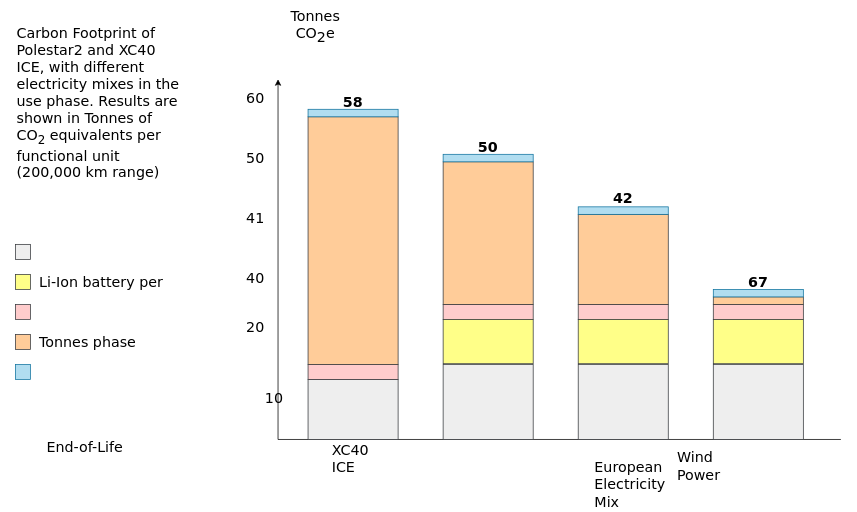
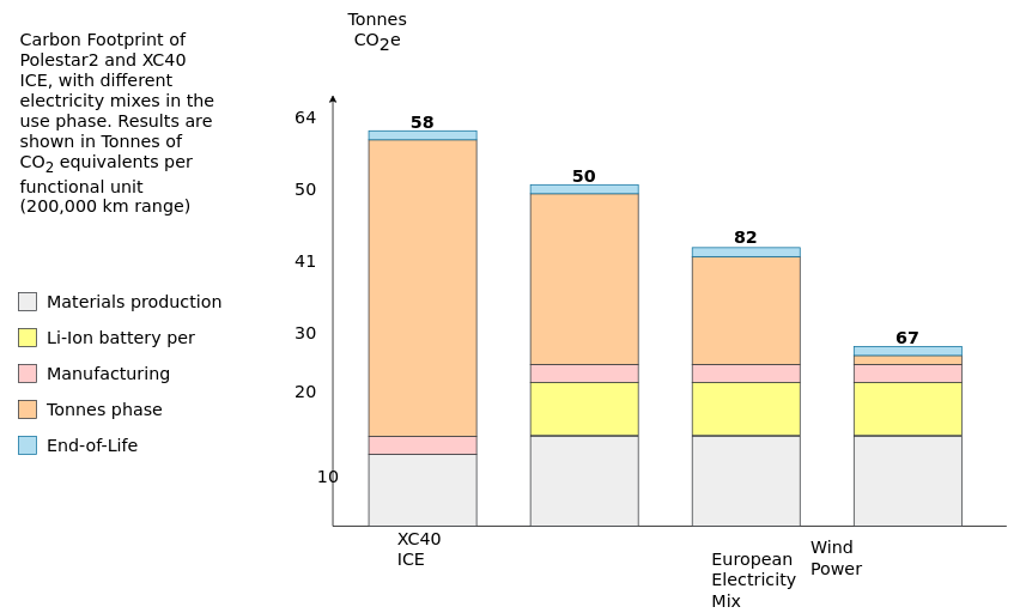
- <mxCell id="6" value="60" style="text;html=1;strokeColor=none;fillColor=none;align=center;verticalAlign=middle;whiteSpace=wrap;rounded=0;fontSize=19;fontFamily=Dejavu Sans;" parent="1" vertex="1"><mxGeometry x="310" y="115" width="60" height="30" as="geometry" /></mxCell>
+ <mxCell id="6" value="64" style="text;html=1;strokeColor=none;fillColor=none;align=center;verticalAlign=middle;whiteSpace=wrap;rounded=0;fontSize=19;fontFamily=Dejavu Sans;" parent="1" vertex="1"><mxGeometry x="310" y="115" width="60" height="30" as="geometry" /></mxCell>
- <mxCell id="37" value="42" style="text;html=1;strokeColor=none;fillColor=none;align=center;verticalAlign=middle;whiteSpace=wrap;rounded=0;fontSize=19;fontFamily=Dejavu Sans;fontStyle=1" vertex="1" parent="1"><mxGeometry x="800" y="249" width="60" height="30" as="geometry" /></mxCell>
+ <mxCell id="37" value="82" style="text;html=1;strokeColor=none;fillColor=none;align=center;verticalAlign=middle;whiteSpace=wrap;rounded=0;fontSize=19;fontFamily=Dejavu Sans;fontStyle=1" vertex="1" parent="1"><mxGeometry x="800" y="249" width="60" height="30" as="geometry" /></mxCell>
+ <mxCell id="16" value="Materials production" style="text;html=1;strokeColor=none;fillColor=none;align=left;verticalAlign=middle;whiteSpace=wrap;rounded=0;fontFamily=Dejavu Sans;fontSize=19;" parent="1" vertex="1"><mxGeometry y="320" width="240" height="30" as="geometry" x="50" /></mxCell>
- <mxCell id="9" value="40" style="text;html=1;strokeColor=none;fillColor=none;align=center;verticalAlign=middle;whiteSpace=wrap;rounded=0;fontSize=19;fontFamily=Dejavu Sans;" parent="1" vertex="1"><mxGeometry x="310" y="355" width="60" height="30" as="geometry" /></mxCell>
+ <mxCell id="9" value="30" style="text;html=1;strokeColor=none;fillColor=none;align=center;verticalAlign=middle;whiteSpace=wrap;rounded=0;fontSize=19;fontFamily=Dejavu Sans;" parent="1" vertex="1"><mxGeometry x="310" y="355" width="60" height="30" as="geometry" /></mxCell>
+ <mxCell id="18" value="Manufacturing" style="text;html=1;strokeColor=none;fillColor=none;align=left;verticalAlign=middle;whiteSpace=wrap;rounded=0;fontFamily=Dejavu Sans;fontSize=19;" parent="1" vertex="1"><mxGeometry y="405" width="230" height="20" as="geometry" x="50" /></mxCell>
- <mxCell id="21" value="End-of-Life" style="text;html=1;strokeColor=none;fillColor=none;align=left;verticalAlign=middle;whiteSpace=wrap;rounded=0;fontFamily=Dejavu Sans;fontSize=19;" parent="1" vertex="1"><mxGeometry x="60" y="582.5" width="240" height="25" as="geometry" /></mxCell>
+ <mxCell id="21" value="End-of-Life" style="text;html=1;strokeColor=none;fillColor=none;align=left;verticalAlign=middle;whiteSpace=wrap;rounded=0;fontFamily=Dejavu Sans;fontSize=19;" parent="1" vertex="1"><mxGeometry y="482.5" width="240" height="25" as="geometry" x="50" /></mxCell>
